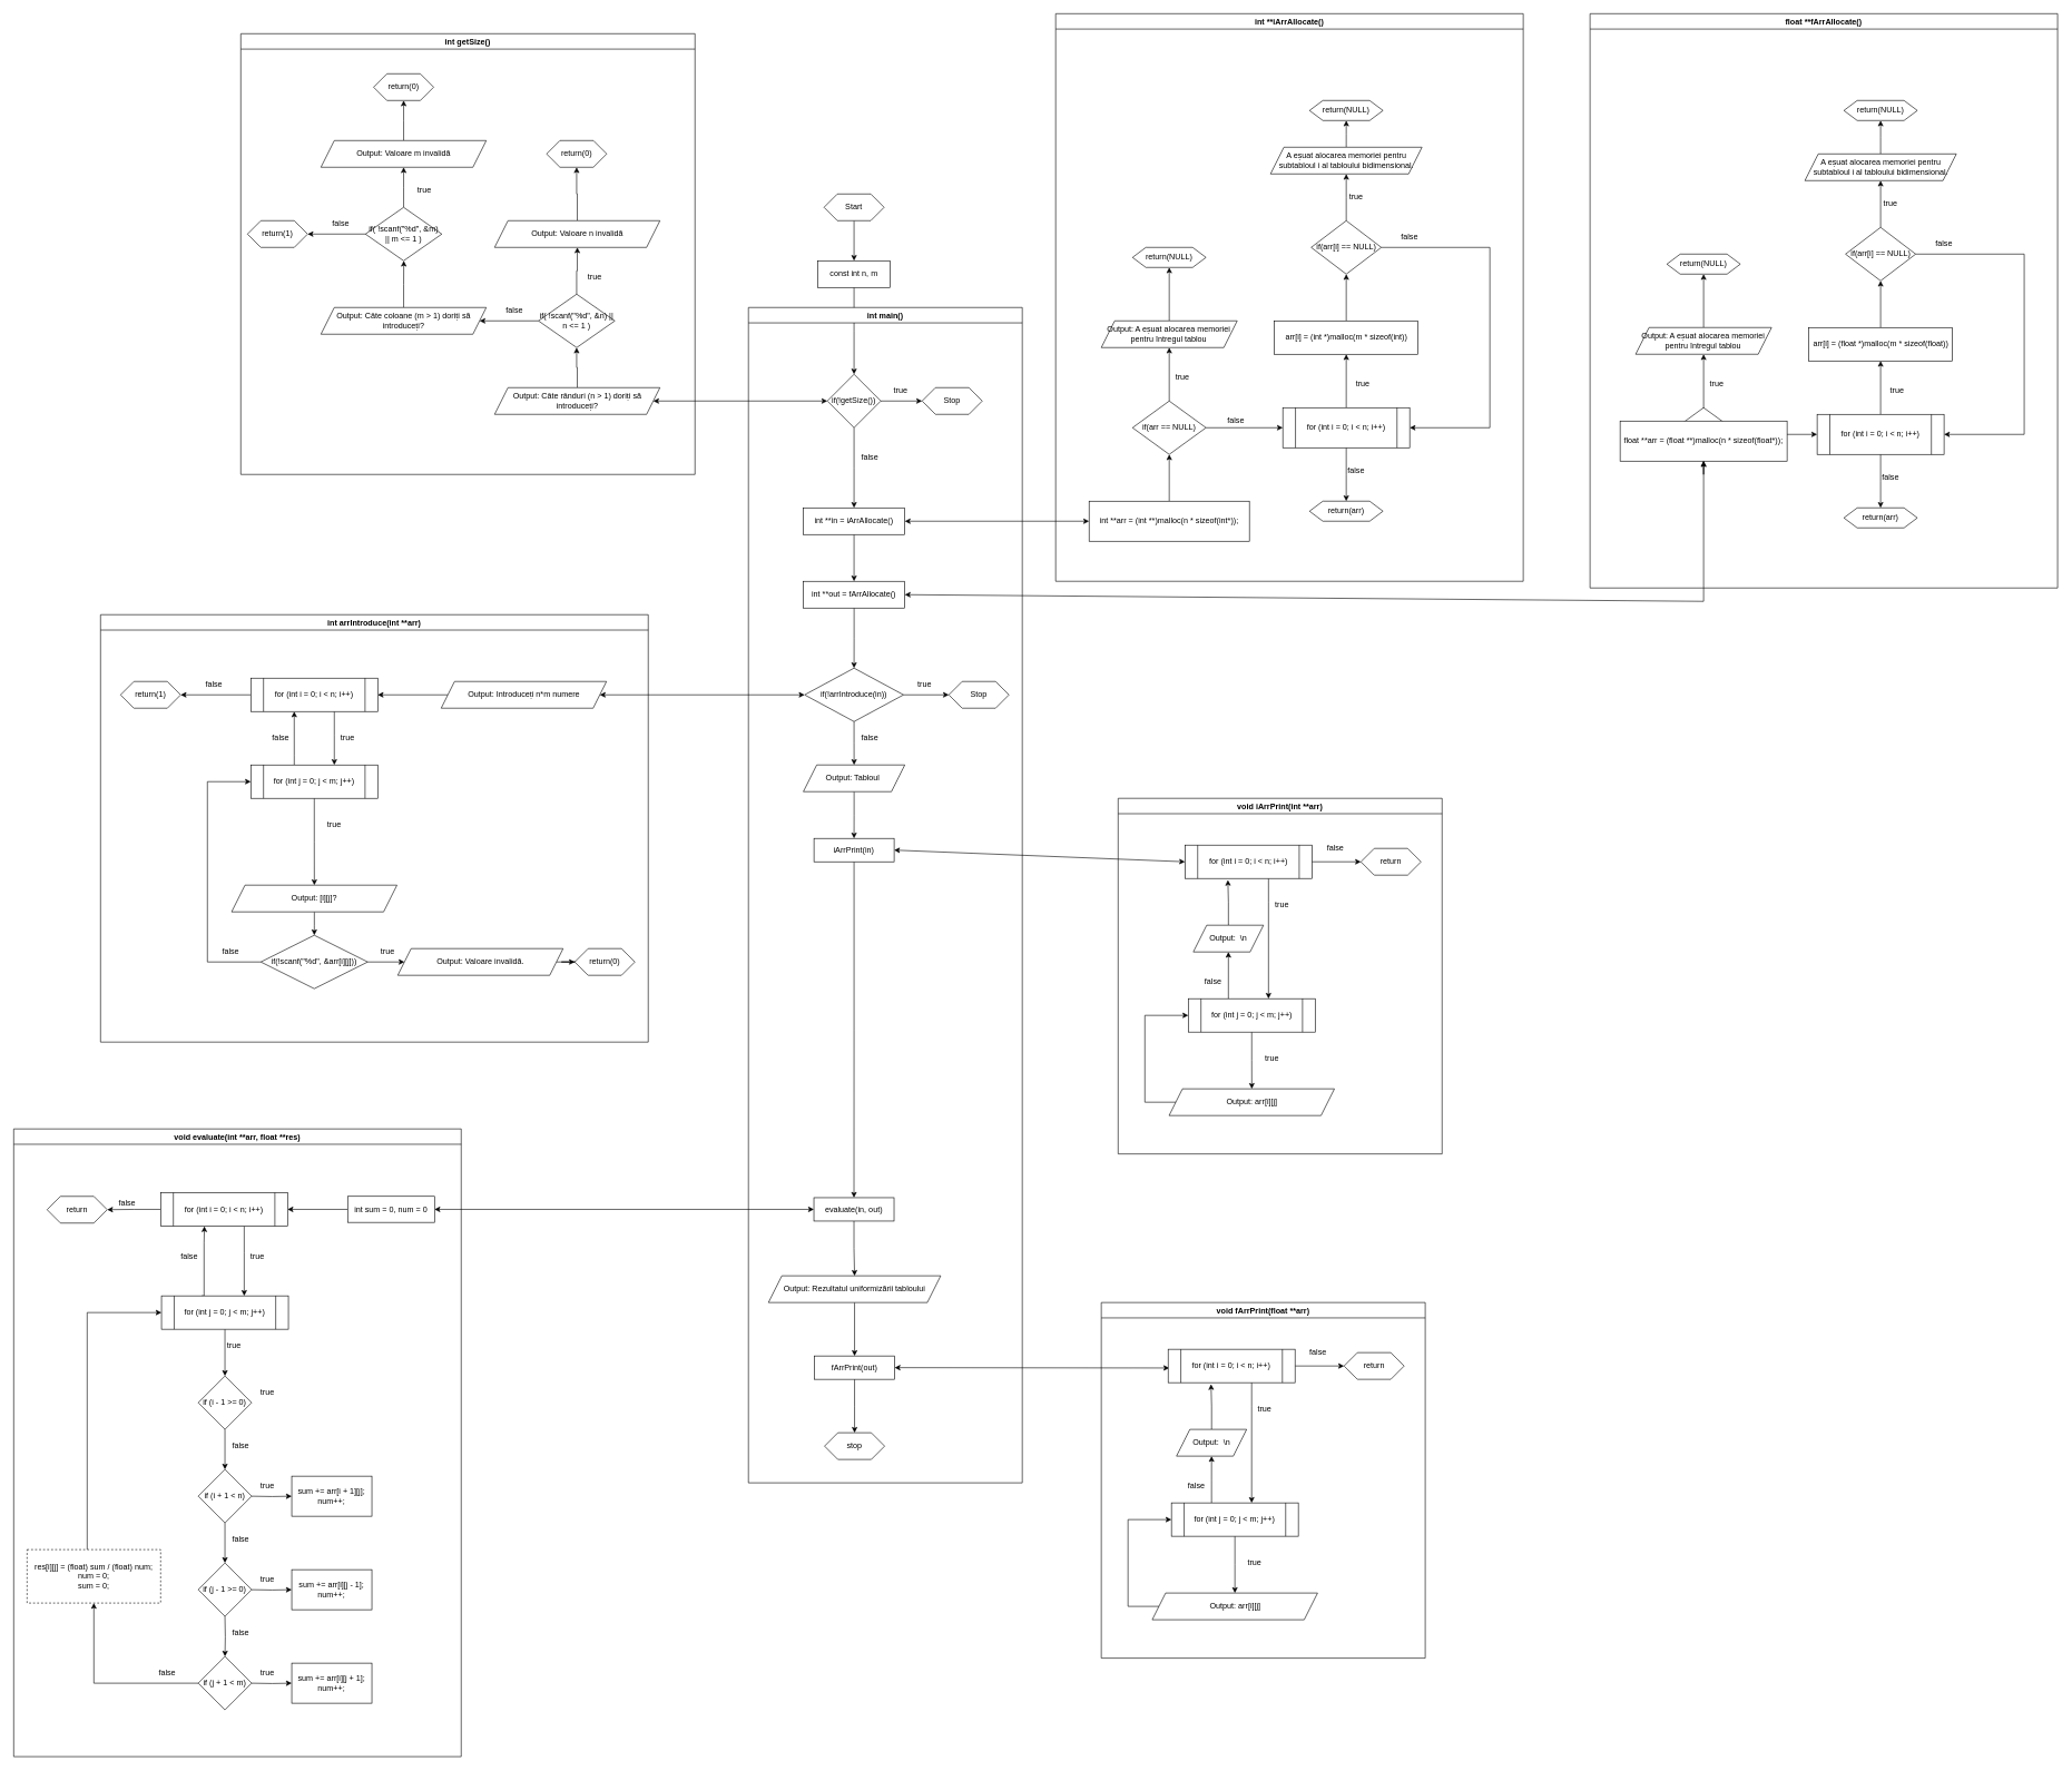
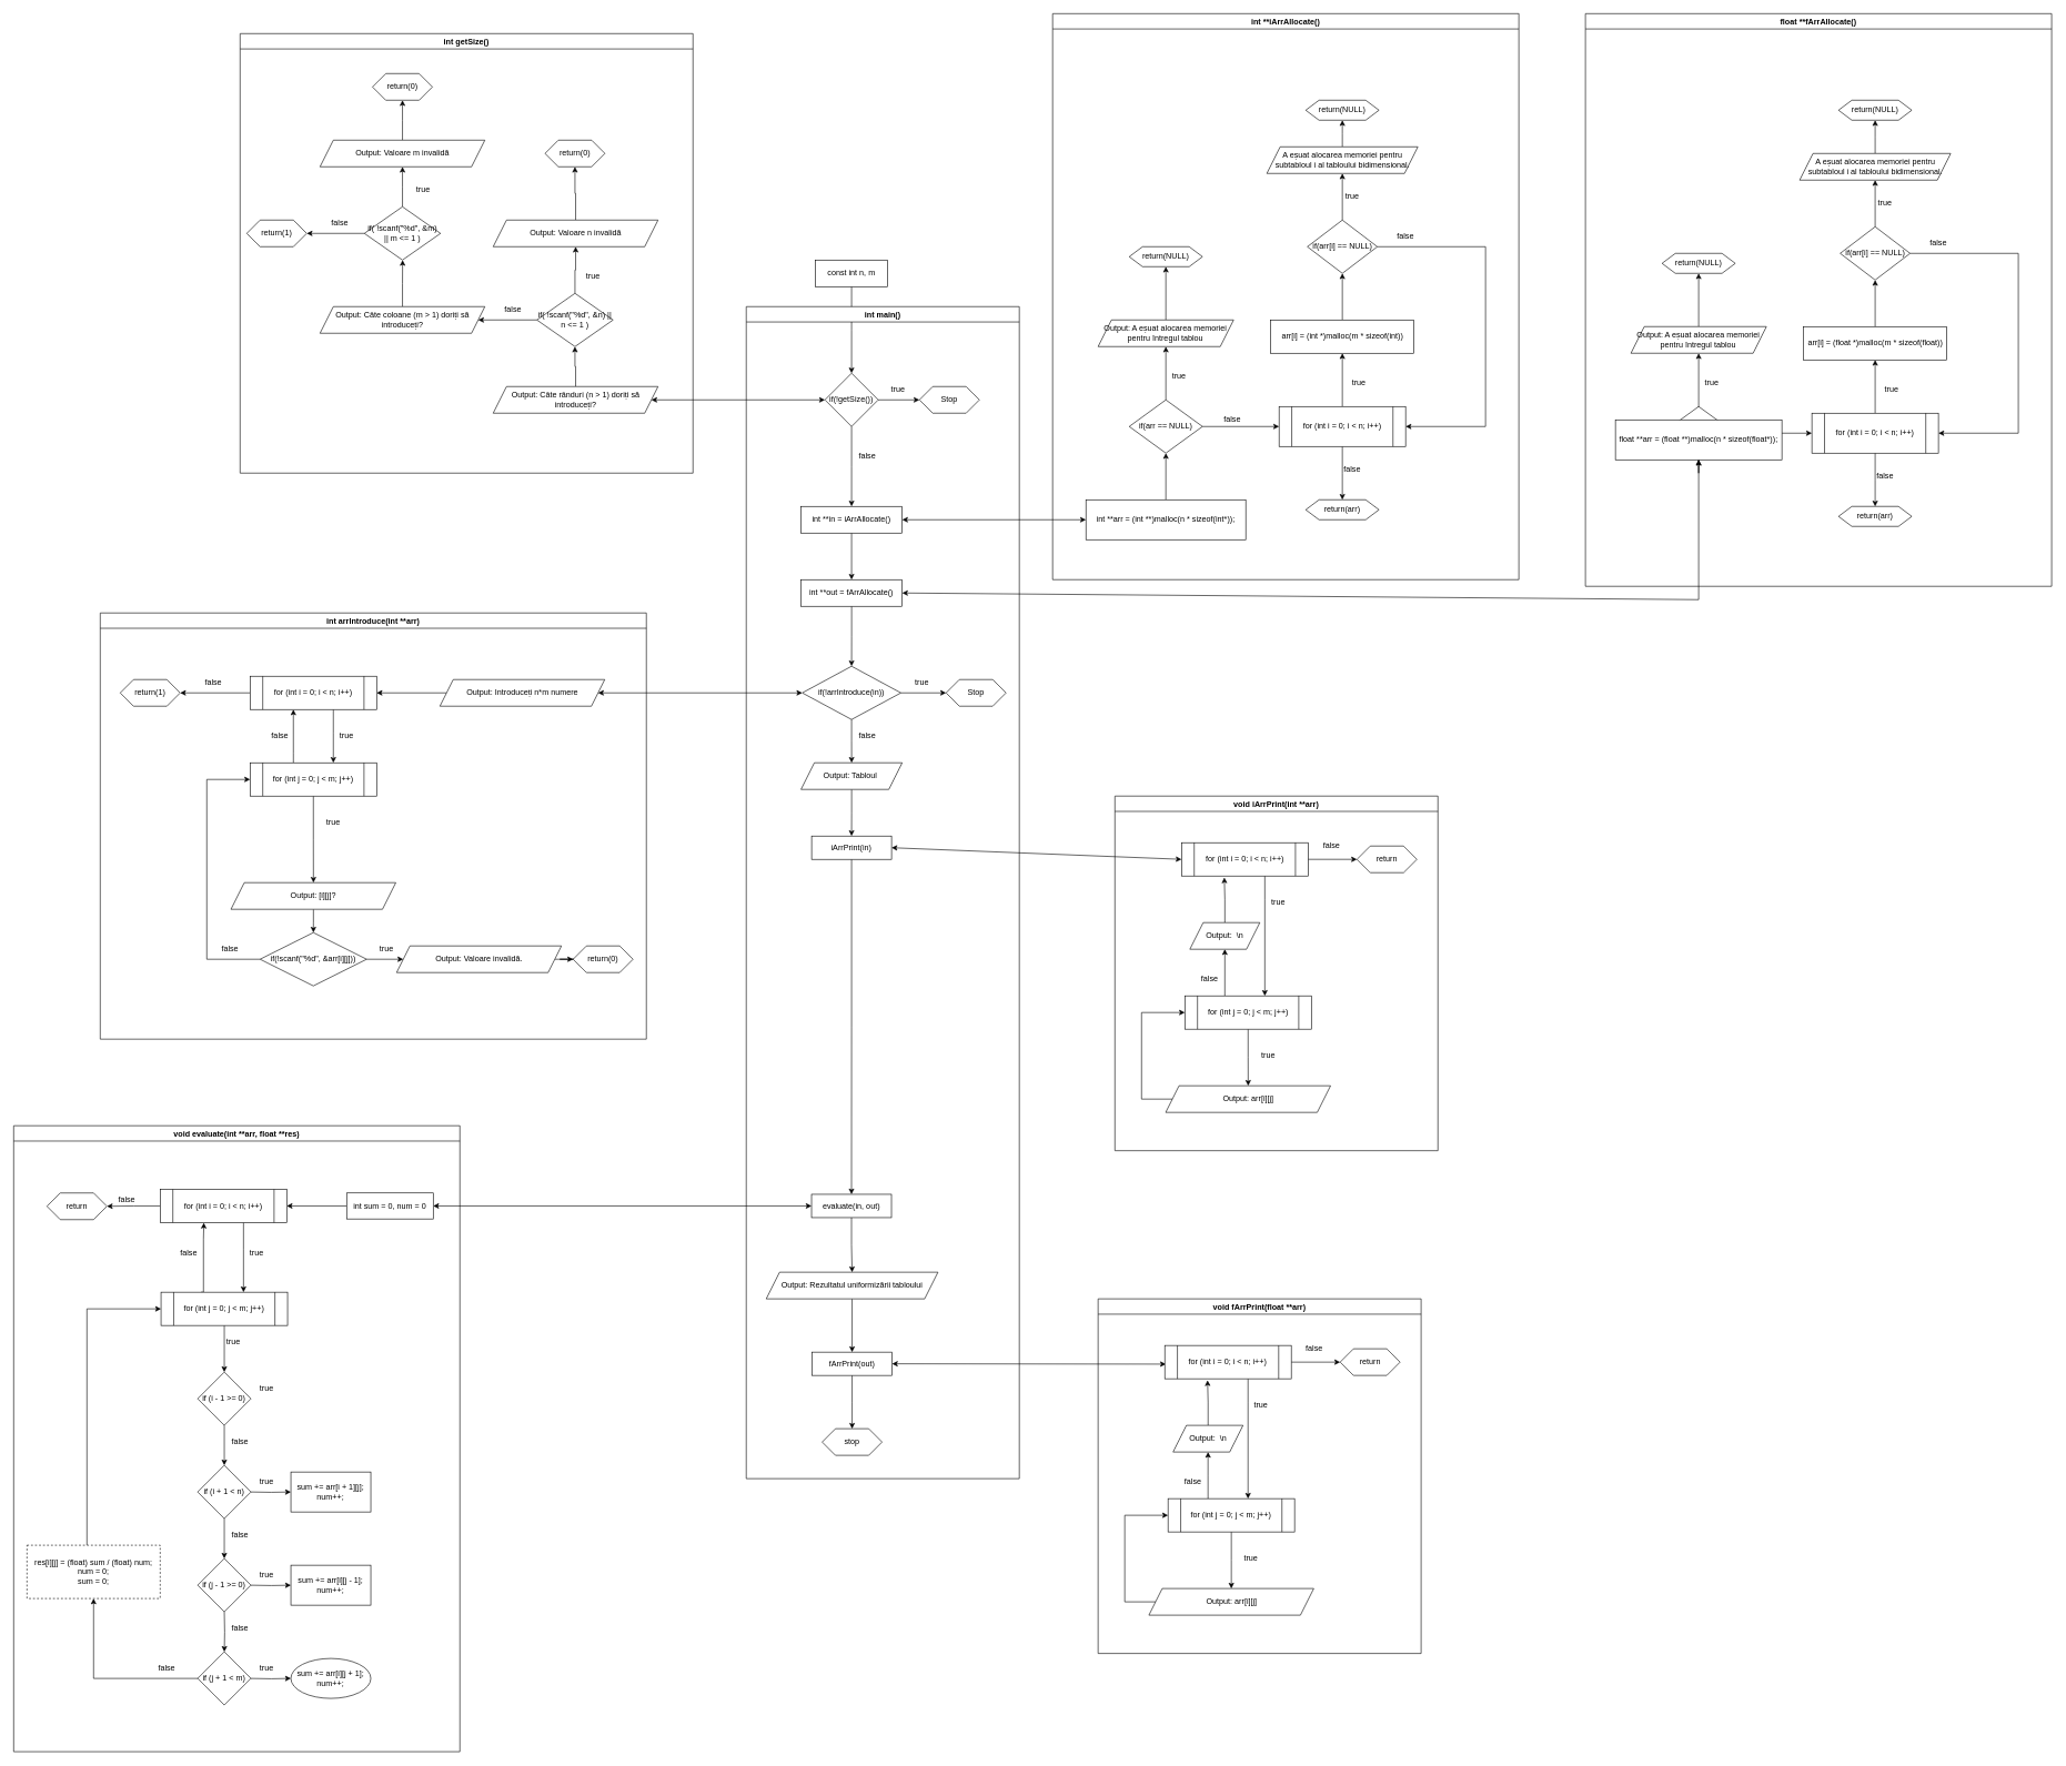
- <mxCell id="3" value="Start" style="shape=hexagon;perimeter=hexagonPerimeter2;whiteSpace=wrap;html=1;fixedSize=1;hachureGap=4;pointerEvents=0;" vertex="1" parent="1"><mxGeometry x="1233.12" y="290" width="90" height="40" as="geometry" /></mxCell>
- <mxCell id="2" style="edgeStyle=orthogonalEdgeStyle;rounded=0;orthogonalLoop=1;jettySize=auto;html=1;entryX=0.5;entryY=0;entryDx=0;entryDy=0;" edge="1" parent="1" source="3" target="5"><mxGeometry relative="1" as="geometry" /></mxCell>
- <mxCell id="182" value="sum += arr[i][j + 1]; num++;" style="whiteSpace=wrap;html=1;" vertex="1" parent="1"><mxGeometry x="436.26" y="2490" width="120" height="60" as="geometry" /></mxCell>
+ <mxCell id="182" value="sum += arr[i][j + 1]; num++;" style="ellipse;whiteSpace=wrap;html=1;" vertex="1" parent="1"><mxGeometry x="436.26" y="2490" width="120" height="60" as="geometry" /></mxCell>
